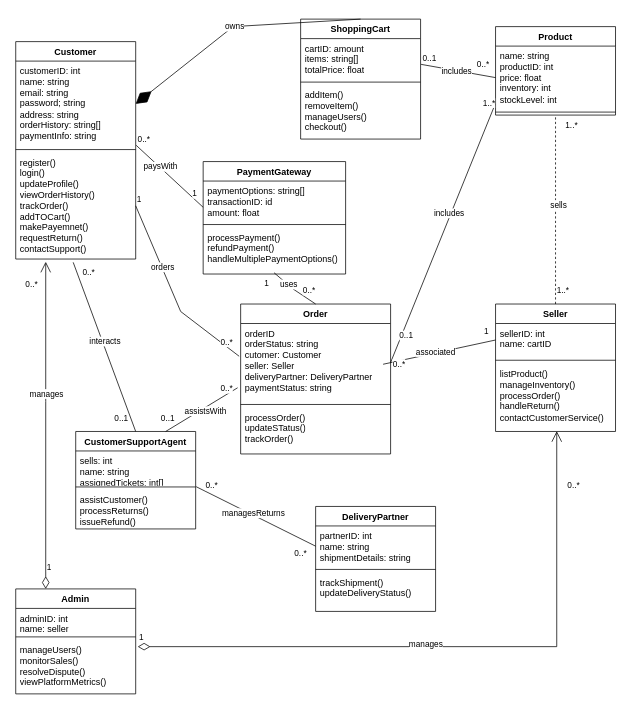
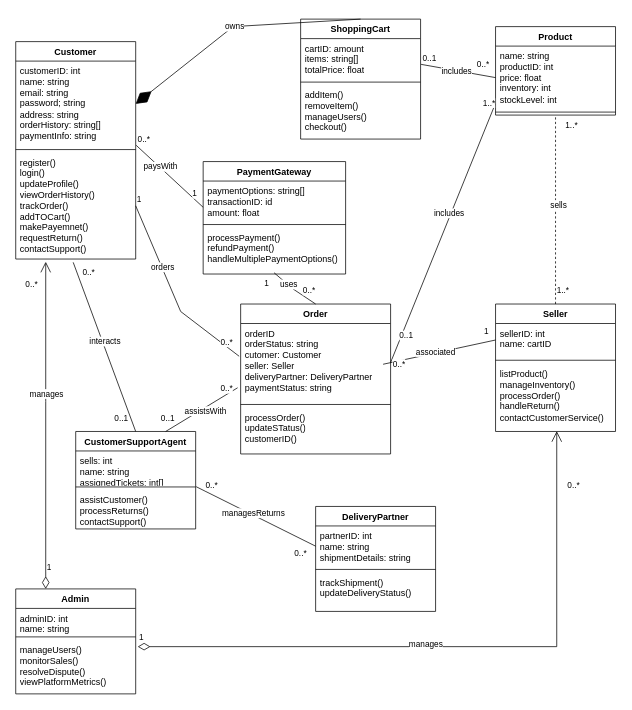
- <mxCell id="33" value="processOrder()&lt;div&gt;updateSTatus()&lt;/div&gt;&lt;div&gt;trackOrder()&lt;/div&gt;" style="text;strokeColor=none;fillColor=none;align=left;verticalAlign=top;spacingLeft=4;spacingRight=4;overflow=hidden;rotatable=0;points=[[0,0.5],[1,0.5]];portConstraint=eastwest;whiteSpace=wrap;html=1;" vertex="1" parent="30"><mxGeometry y="138" width="200" height="62" as="geometry" /></mxCell>
+ <mxCell id="33" value="processOrder()&lt;div&gt;updateSTatus()&lt;/div&gt;&lt;div&gt;customerID()&lt;/div&gt;" style="text;strokeColor=none;fillColor=none;align=left;verticalAlign=top;spacingLeft=4;spacingRight=4;overflow=hidden;rotatable=0;points=[[0,0.5],[1,0.5]];portConstraint=eastwest;whiteSpace=wrap;html=1;" vertex="1" parent="30"><mxGeometry y="138" width="200" height="62" as="geometry" /></mxCell>
- <mxCell id="21" value="assistCustomer()&lt;div&gt;processReturns()&lt;/div&gt;&lt;div&gt;issueRefund()&lt;/div&gt;" style="text;strokeColor=none;fillColor=none;align=left;verticalAlign=top;spacingLeft=4;spacingRight=4;overflow=hidden;rotatable=0;points=[[0,0.5],[1,0.5]];portConstraint=eastwest;whiteSpace=wrap;html=1;" vertex="1" parent="18"><mxGeometry y="78" width="160" height="52" as="geometry" /></mxCell>
+ <mxCell id="21" value="assistCustomer()&lt;div&gt;processReturns()&lt;/div&gt;&lt;div&gt;contactSupport()&lt;/div&gt;" style="text;strokeColor=none;fillColor=none;align=left;verticalAlign=top;spacingLeft=4;spacingRight=4;overflow=hidden;rotatable=0;points=[[0,0.5],[1,0.5]];portConstraint=eastwest;whiteSpace=wrap;html=1;" vertex="1" parent="18"><mxGeometry y="78" width="160" height="52" as="geometry" /></mxCell>
- <mxCell id="11" value="adminID: int&lt;div&gt;&lt;span style=&quot;text-wrap: nowrap;&quot;&gt;name: seller&lt;/span&gt;&lt;br&gt;&lt;/div&gt;" style="text;strokeColor=none;fillColor=none;align=left;verticalAlign=top;spacingLeft=4;spacingRight=4;overflow=hidden;rotatable=0;points=[[0,0.5],[1,0.5]];portConstraint=eastwest;whiteSpace=wrap;html=1;" vertex="1" parent="10"><mxGeometry y="26" width="160" height="34" as="geometry" /></mxCell>
+ <mxCell id="11" value="adminID: int&lt;div&gt;&lt;span style=&quot;text-wrap: nowrap;&quot;&gt;name: string&lt;/span&gt;&lt;br&gt;&lt;/div&gt;" style="text;strokeColor=none;fillColor=none;align=left;verticalAlign=top;spacingLeft=4;spacingRight=4;overflow=hidden;rotatable=0;points=[[0,0.5],[1,0.5]];portConstraint=eastwest;whiteSpace=wrap;html=1;" vertex="1" parent="10"><mxGeometry y="26" width="160" height="34" as="geometry" /></mxCell>
